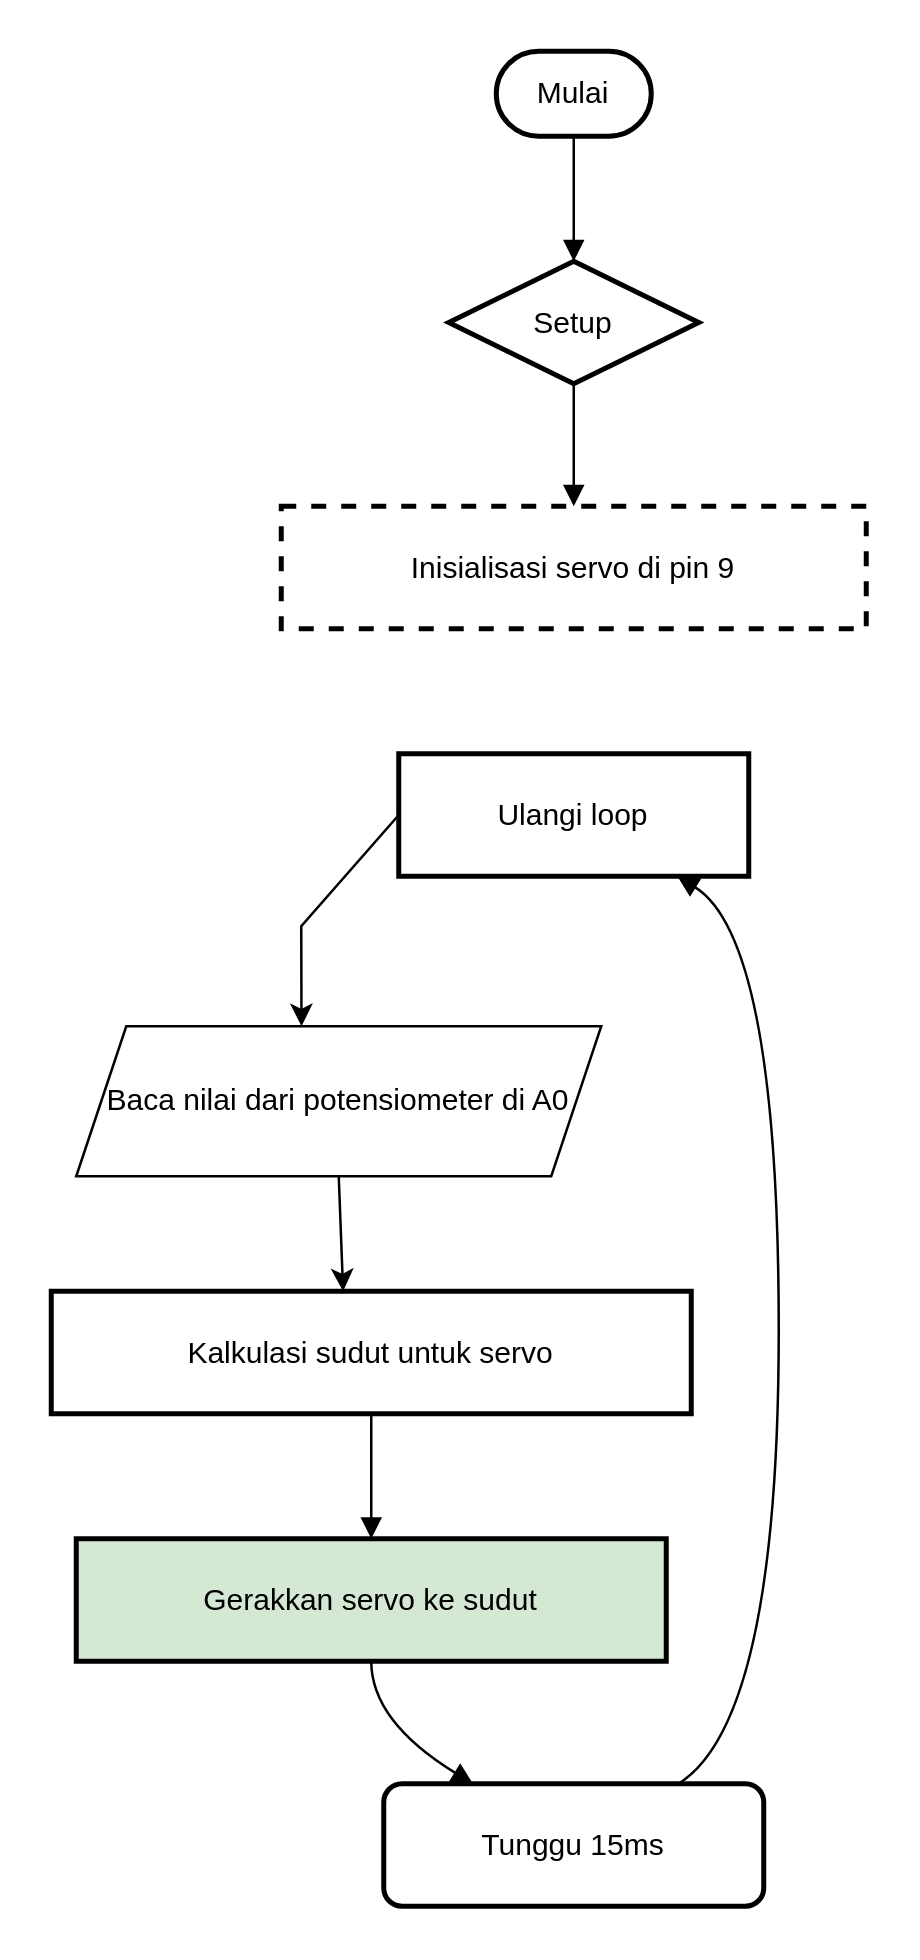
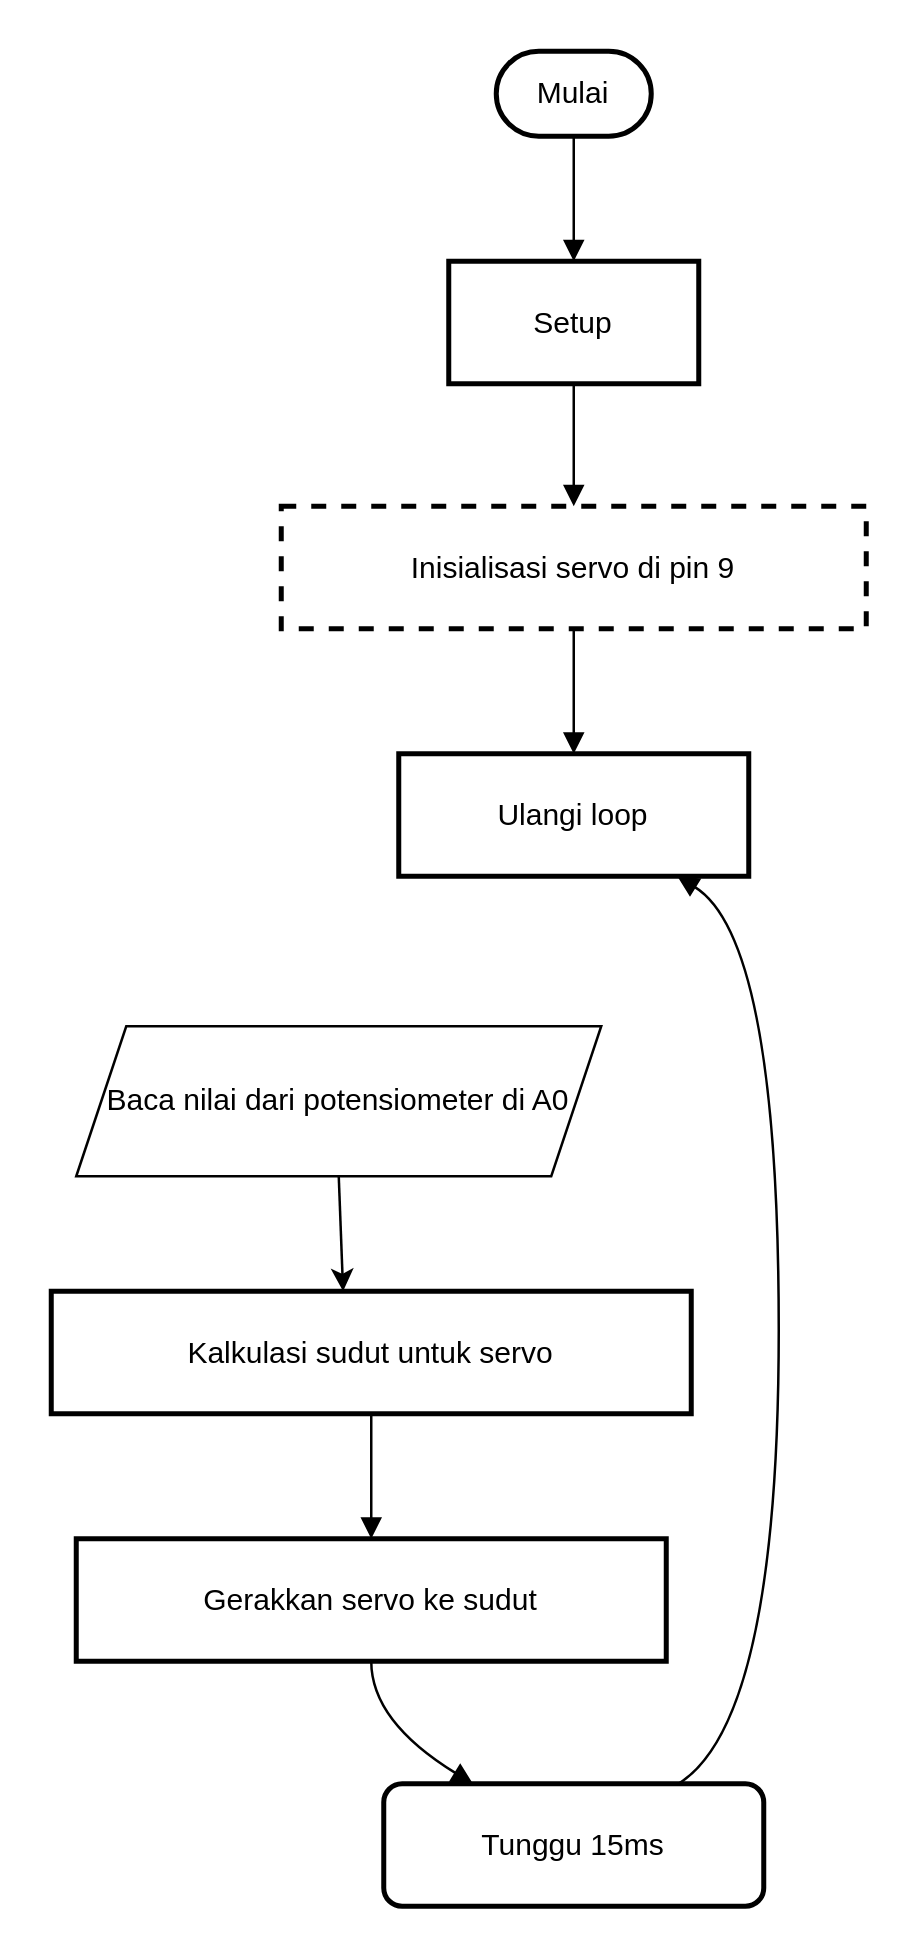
- <mxCell id="3" value="Setup" style="rhombus;whiteSpace=wrap;strokeWidth=2;" vertex="1" parent="1"><mxGeometry x="179" y="104" width="100" height="49" as="geometry" /></mxCell>
+ <mxCell id="3" value="Setup" style="whiteSpace=wrap;strokeWidth=2;" vertex="1" parent="1"><mxGeometry x="179" y="104" width="100" height="49" as="geometry" /></mxCell>
+ <mxCell id="11" value="" style="curved=1;startArrow=none;endArrow=block;exitX=0.5;exitY=1;entryX=0.5;entryY=0;rounded=0;" edge="1" parent="1" source="4" target="5"><mxGeometry relative="1" as="geometry"><Array as="points" /></mxGeometry></mxCell>
- <mxCell id="16" value="" style="endArrow=classic;html=1;rounded=0;entryX=0.429;entryY=0;entryDx=0;entryDy=0;exitX=0;exitY=0.5;exitDx=0;exitDy=0;entryPerimeter=0;" edge="1" parent="1" source="5" target="15"><mxGeometry width="50" height="50" relative="1" as="geometry"><mxPoint x="130" y="340" as="sourcePoint" /><mxPoint x="140" y="330" as="targetPoint" /><Array as="points"><mxPoint x="120" y="370" /></Array></mxGeometry></mxCell>
- <mxCell id="7" value="Gerakkan servo ke sudut" style="whiteSpace=wrap;strokeWidth=2;fillColor=#d5e8d4;" vertex="1" parent="1"><mxGeometry x="30" y="615" width="236" height="49" as="geometry" /></mxCell>
+ <mxCell id="7" value="Gerakkan servo ke sudut" style="whiteSpace=wrap;strokeWidth=2;" vertex="1" parent="1"><mxGeometry x="30" y="615" width="236" height="49" as="geometry" /></mxCell>
